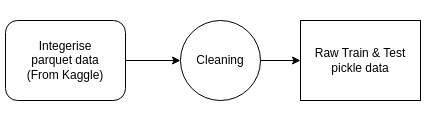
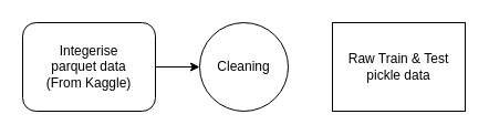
- <mxCell id="3" value="Integerise&lt;br&gt;parquet data&lt;br&gt;(From Kaggle)" style="rounded=1;whiteSpace=wrap;html=1;" vertex="1" parent="1"><mxGeometry x="5" y="20" width="120" height="80" as="geometry" /></mxCell>
+ <mxCell id="3" value="Integerise&lt;br&gt;parquet data&lt;br&gt;(From Kaggle)" style="rounded=1;whiteSpace=wrap;html=1;" vertex="1" parent="1"><mxGeometry x="20" y="20" width="120" height="80" as="geometry" /></mxCell>
- <mxCell id="4" style="edgeStyle=orthogonalEdgeStyle;rounded=0;orthogonalLoop=1;jettySize=auto;html=1;entryX=0;entryY=0.5;entryDx=0;entryDy=0;" edge="1" parent="1" source="5" target="6"><mxGeometry relative="1" as="geometry" /></mxCell>
